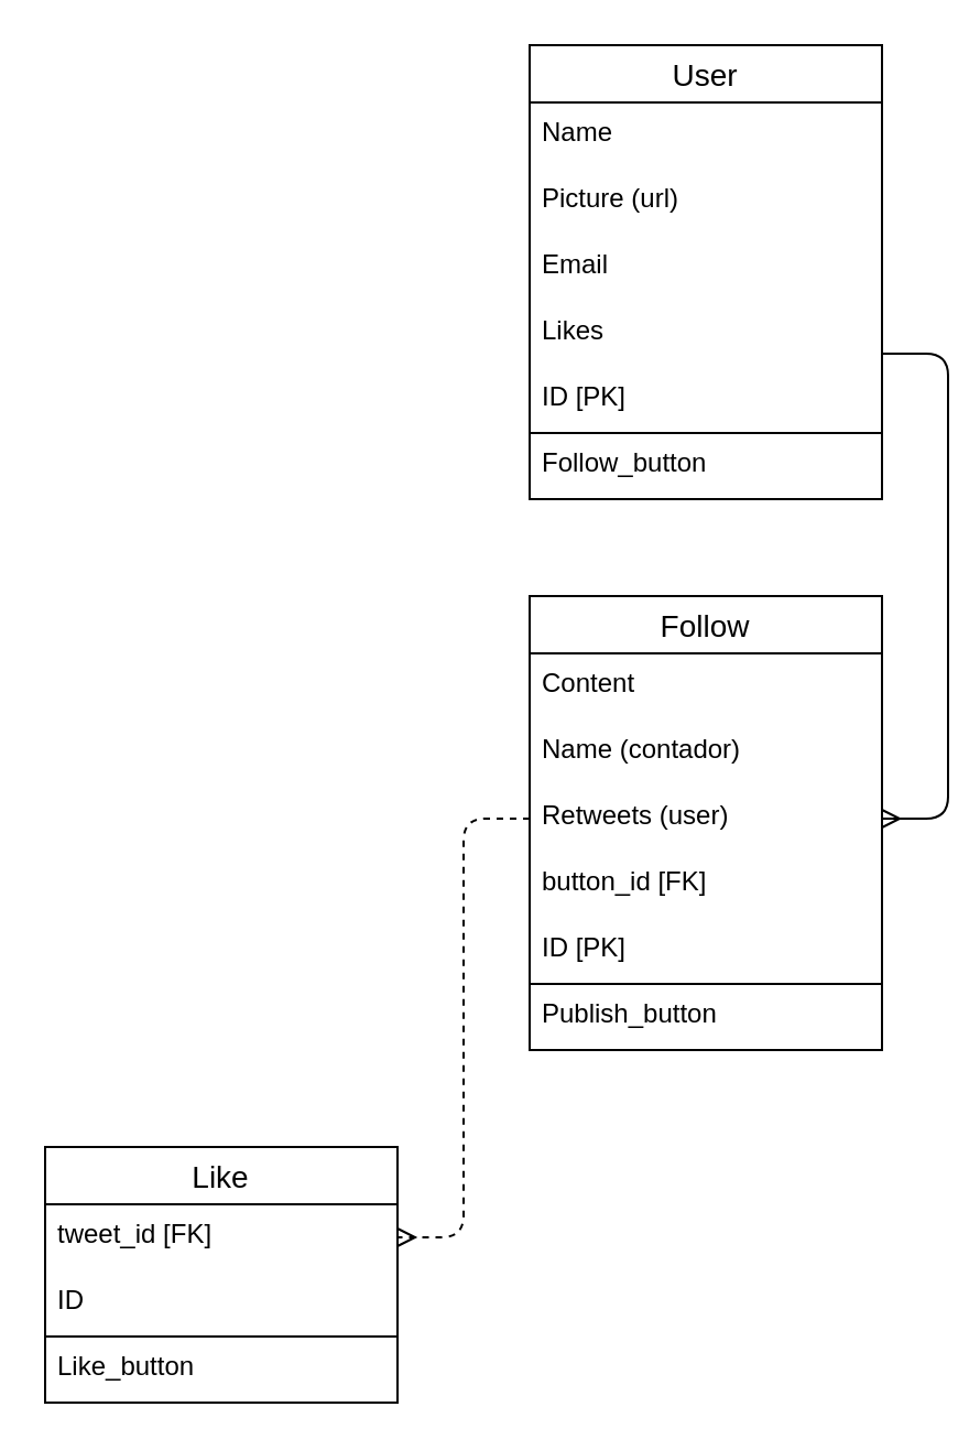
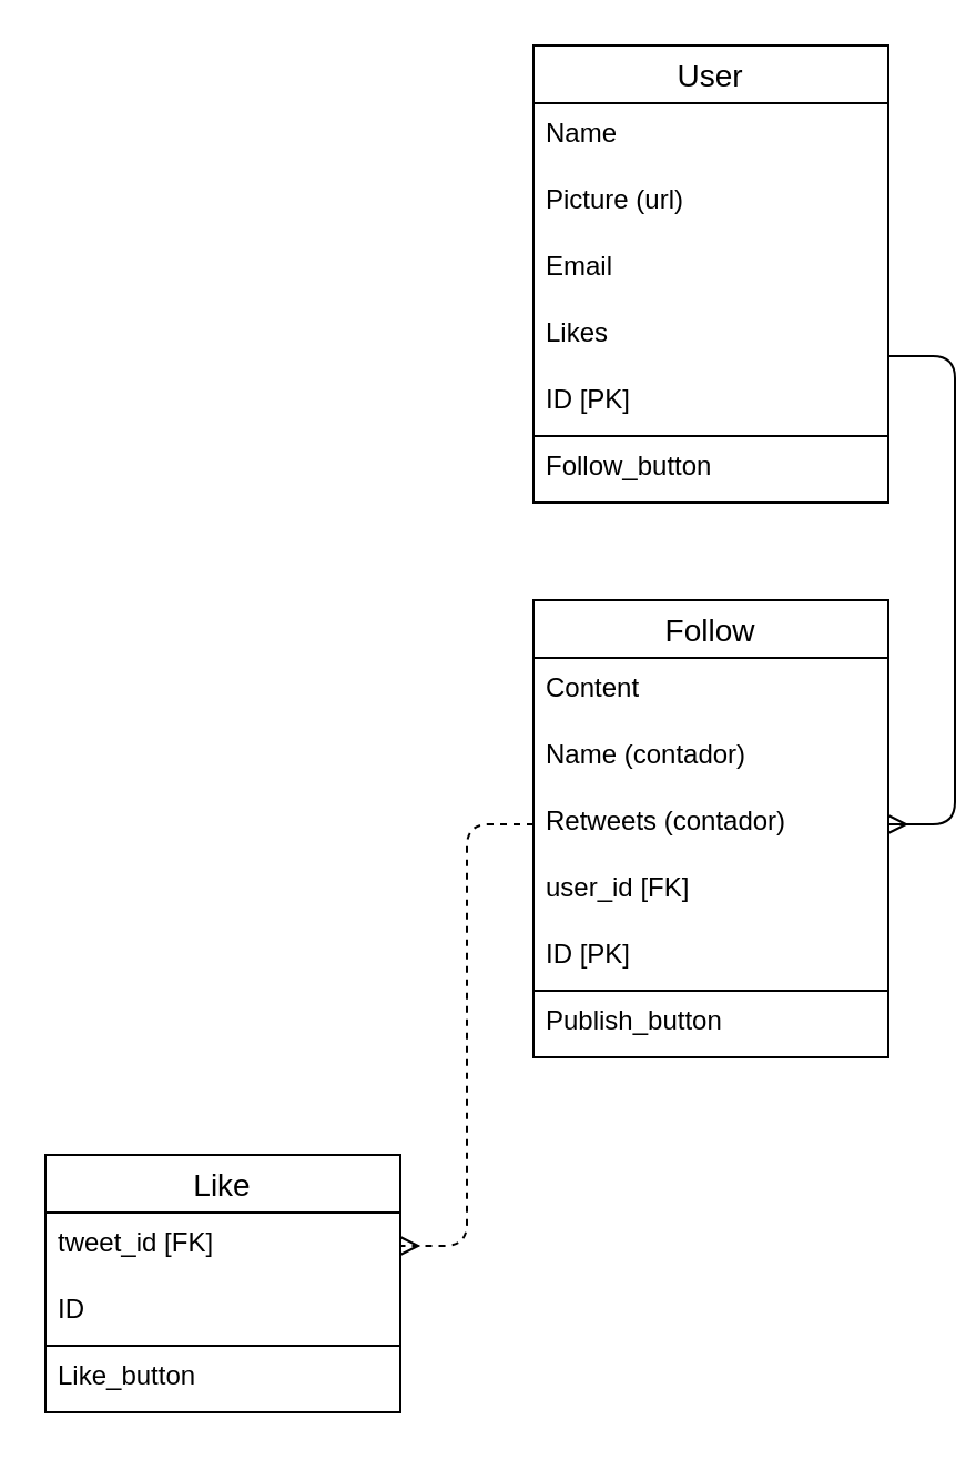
- <mxCell id="12" value="Retweets (user)" style="text;strokeColor=none;fillColor=none;spacingLeft=4;spacingRight=4;overflow=hidden;rotatable=0;points=[[0,0.5],[1,0.5]];portConstraint=eastwest;fontSize=12;" parent="9" vertex="1"><mxGeometry y="86" width="160" height="30" as="geometry" /></mxCell>
+ <mxCell id="12" value="Retweets (contador)" style="text;strokeColor=none;fillColor=none;spacingLeft=4;spacingRight=4;overflow=hidden;rotatable=0;points=[[0,0.5],[1,0.5]];portConstraint=eastwest;fontSize=12;" parent="9" vertex="1"><mxGeometry y="86" width="160" height="30" as="geometry" /></mxCell>
- <mxCell id="13" value="button_id [FK]" style="text;strokeColor=none;fillColor=none;spacingLeft=4;spacingRight=4;overflow=hidden;rotatable=0;points=[[0,0.5],[1,0.5]];portConstraint=eastwest;fontSize=12;" parent="9" vertex="1"><mxGeometry y="116" width="160" height="30" as="geometry" /></mxCell>
+ <mxCell id="13" value="user_id [FK]" style="text;strokeColor=none;fillColor=none;spacingLeft=4;spacingRight=4;overflow=hidden;rotatable=0;points=[[0,0.5],[1,0.5]];portConstraint=eastwest;fontSize=12;" parent="9" vertex="1"><mxGeometry y="116" width="160" height="30" as="geometry" /></mxCell>
